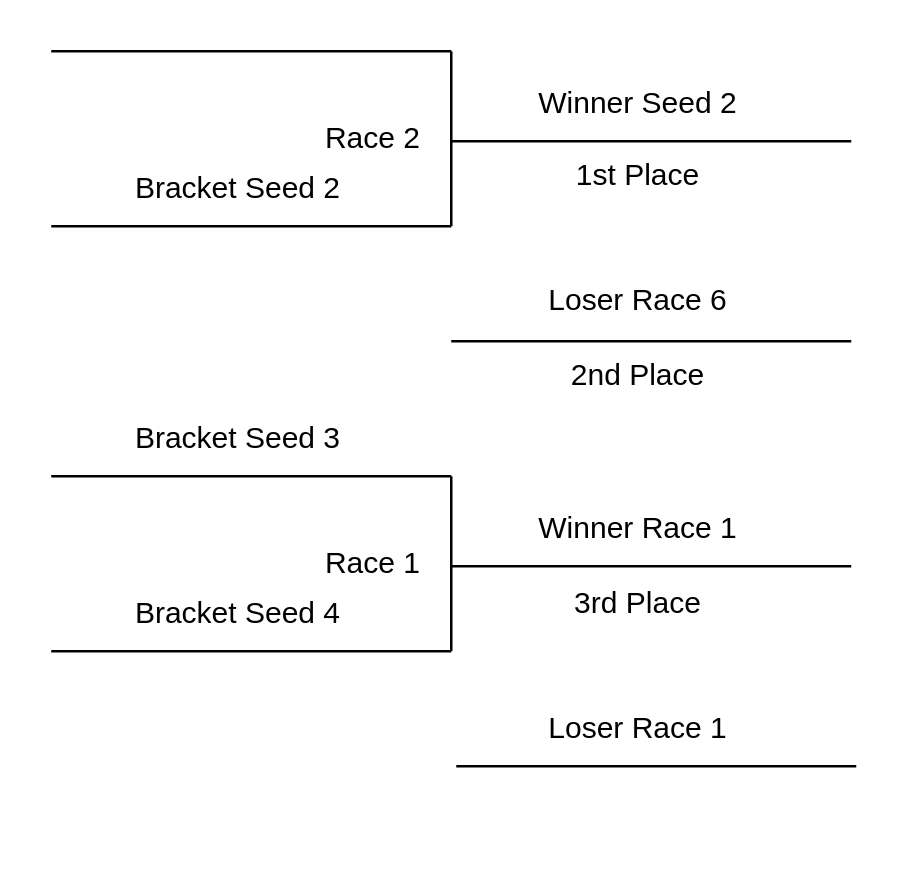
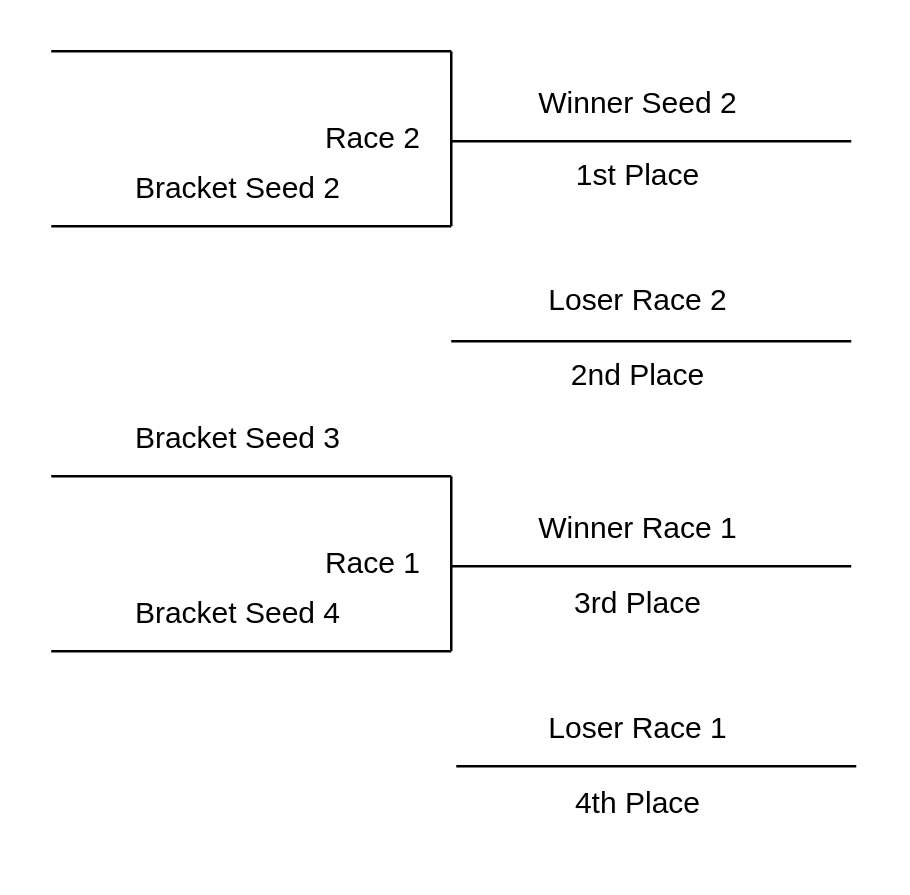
- <mxCell id="18" value="Loser Race 6" style="text;html=1;align=center;verticalAlign=middle;whiteSpace=wrap;rounded=0;" parent="1" vertex="1"><mxGeometry x="210" y="105" width="90" height="30" as="geometry" /></mxCell>
+ <mxCell id="18" value="Loser Race 2" style="text;html=1;align=center;verticalAlign=middle;whiteSpace=wrap;rounded=0;" parent="1" vertex="1"><mxGeometry x="210" y="105" width="90" height="30" as="geometry" /></mxCell>
+ <mxCell id="17" value="4th Place" style="text;html=1;align=center;verticalAlign=middle;whiteSpace=wrap;rounded=0;" parent="1" vertex="1"><mxGeometry x="210" y="306" width="90" height="30" as="geometry" /></mxCell>
